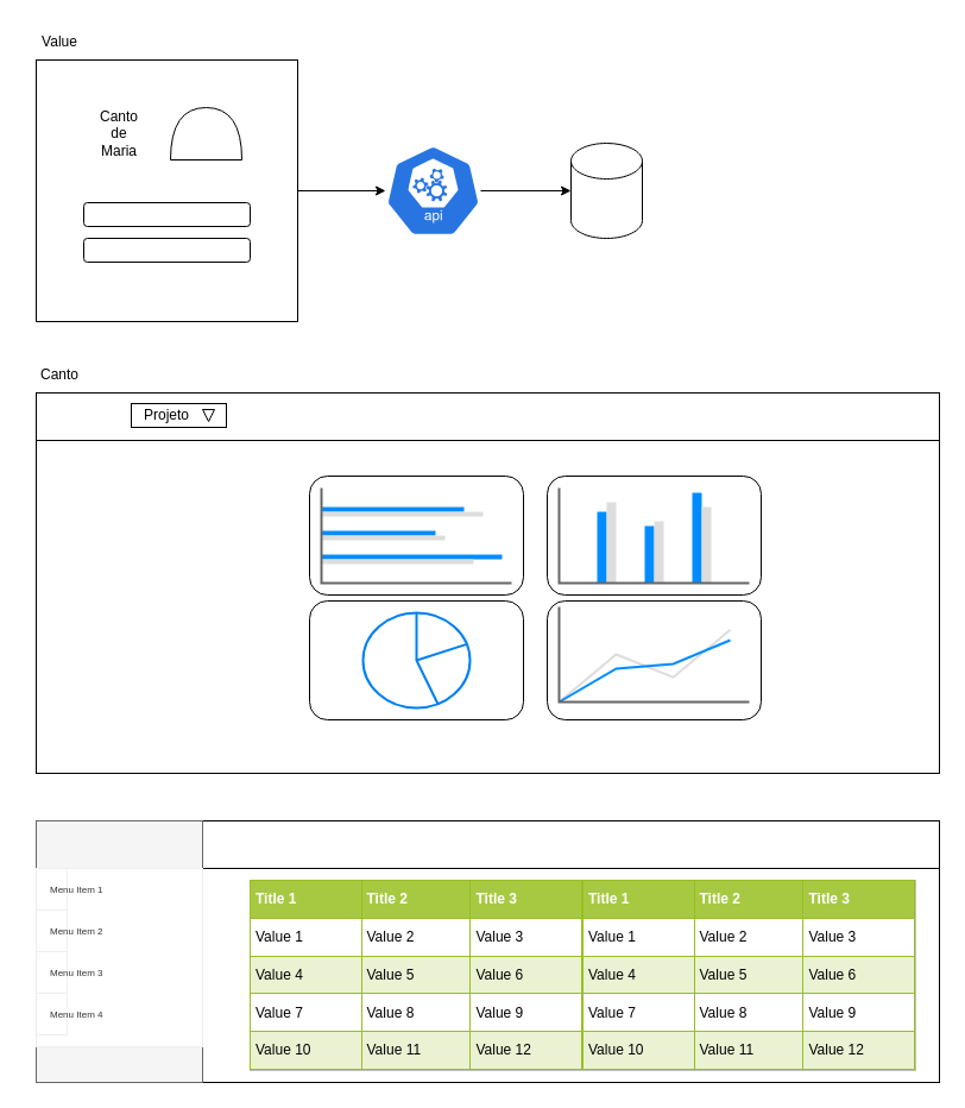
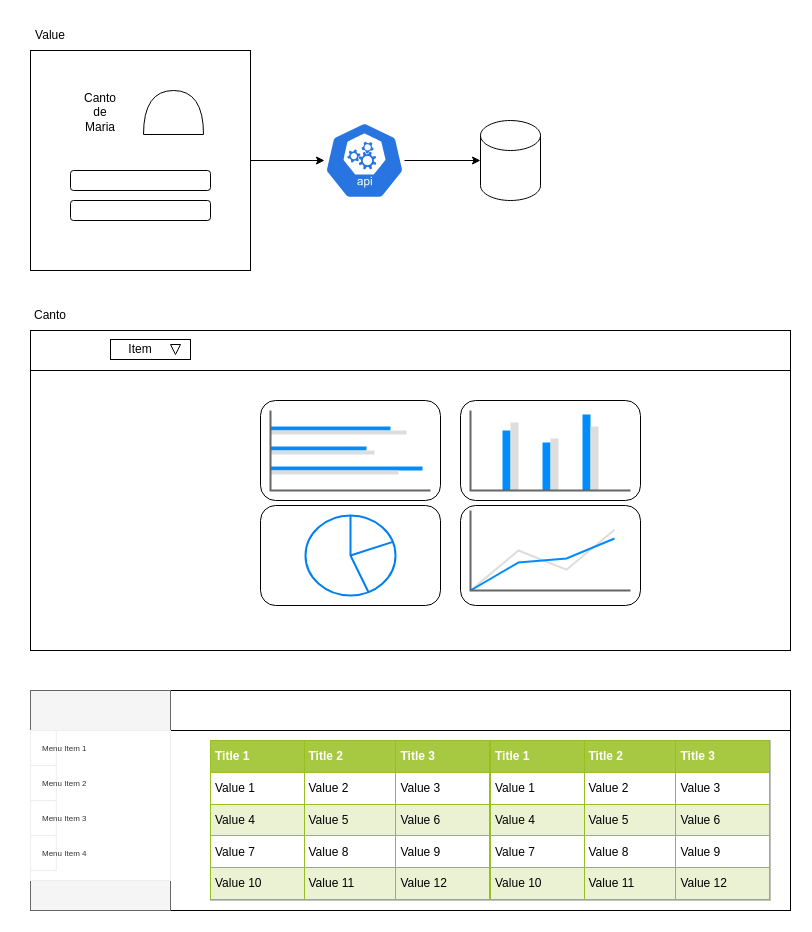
- <mxCell id="20" value="Projeto" style="text;html=1;strokeColor=none;fillColor=none;align=center;verticalAlign=middle;whiteSpace=wrap;rounded=0;" vertex="1" parent="17"><mxGeometry y="-5" width="60" height="30" as="geometry" /></mxCell>
+ <mxCell id="20" value="Item" style="text;html=1;strokeColor=none;fillColor=none;align=center;verticalAlign=middle;whiteSpace=wrap;rounded=0;" vertex="1" parent="17"><mxGeometry y="-5" width="60" height="30" as="geometry" /></mxCell>
